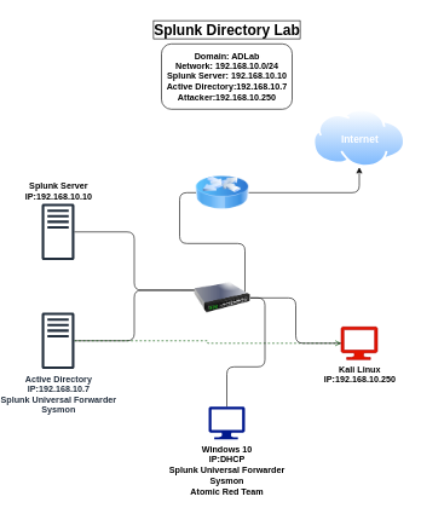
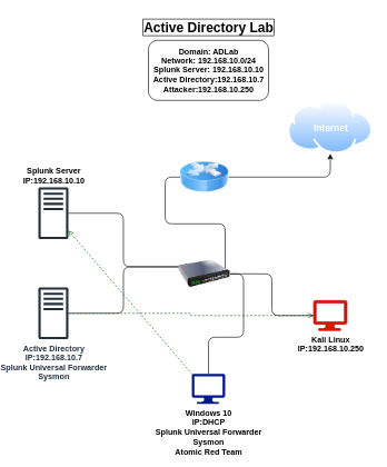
- <mxCell id="18" value="Splunk Directory Lab" style="text;html=1;align=center;verticalAlign=middle;resizable=0;points=[];autosize=1;strokeColor=none;fillColor=none;fontStyle=1;fontSize=20;labelPosition=center;verticalLabelPosition=middle;horizontal=1;labelBorderColor=default;" vertex="1" parent="1"><mxGeometry x="175" y="20" width="200" height="40" as="geometry" /></mxCell>
+ <mxCell id="18" value="Active Directory Lab" style="text;html=1;align=center;verticalAlign=middle;resizable=0;points=[];autosize=1;strokeColor=none;fillColor=none;fontStyle=1;fontSize=20;labelPosition=center;verticalLabelPosition=middle;horizontal=1;labelBorderColor=default;" vertex="1" parent="1"><mxGeometry x="175" y="20" width="200" height="40" as="geometry" /></mxCell>
+ <mxCell id="7" style="rounded=0;orthogonalLoop=1;jettySize=auto;html=1;exitX=0.02;exitY=0.02;exitDx=0;exitDy=0;exitPerimeter=0;dashed=1;endArrow=open;endFill=0;fillColor=#008a00;strokeColor=#005700;" edge="1" parent="1" source="8" target="2"><mxGeometry relative="1" as="geometry"><mxPoint x="180" y="500" as="targetPoint" /></mxGeometry></mxCell>
